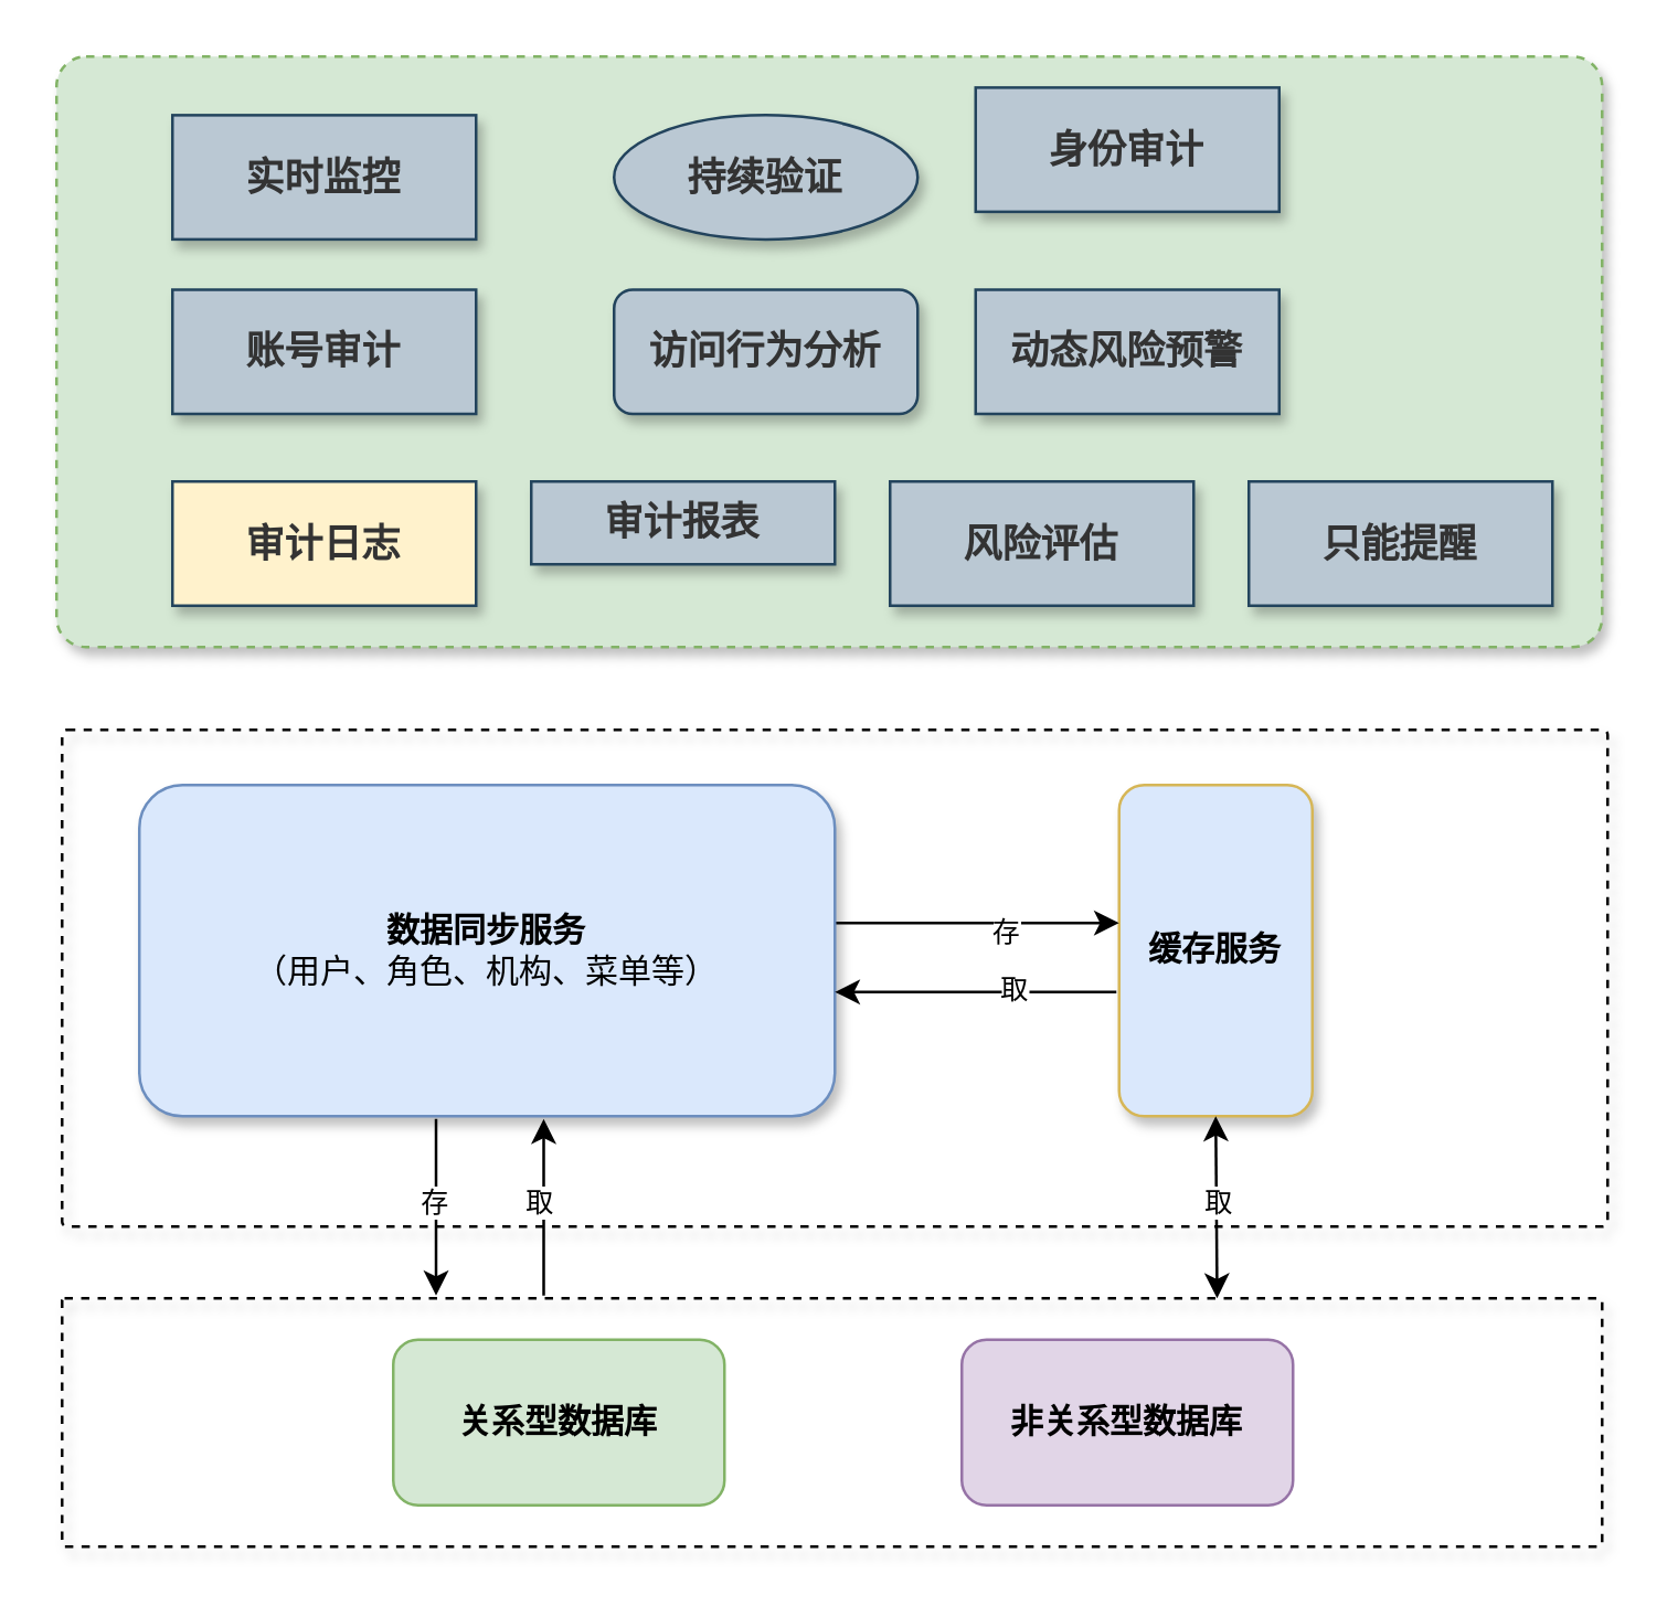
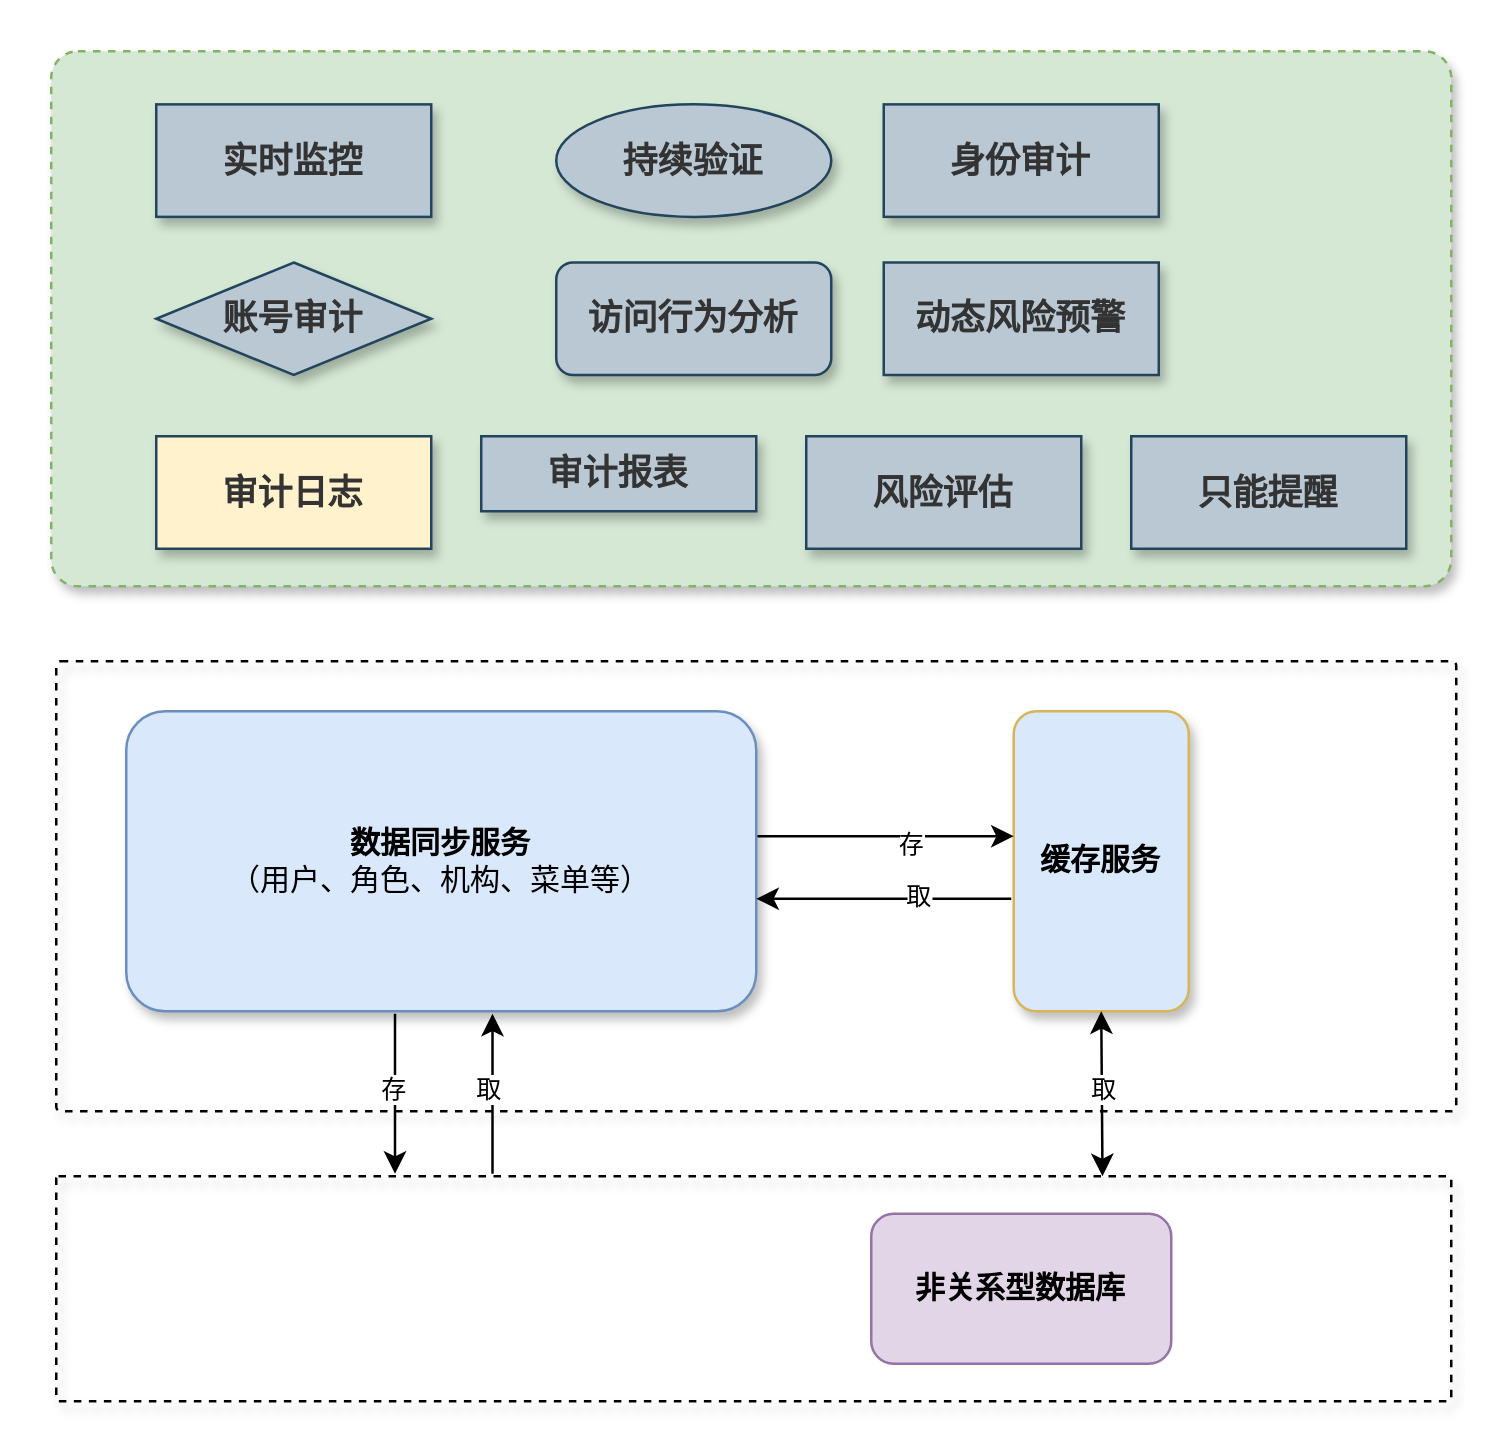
- <mxCell id="22" value="&lt;b style=&quot;color: rgb(51, 51, 51); font-size: 14px;&quot;&gt;身份审计&lt;/b&gt;" style="rounded=0;whiteSpace=wrap;html=1;shadow=1;fontSize=11;strokeColor=#23445d;strokeWidth=1;fillColor=#bac8d3;" parent="1" vertex="1"><mxGeometry x="353" y="31.25" width="110" height="45" as="geometry" /></mxCell>
+ <mxCell id="22" value="&lt;b style=&quot;color: rgb(51, 51, 51); font-size: 14px;&quot;&gt;身份审计&lt;/b&gt;" style="rounded=0;whiteSpace=wrap;html=1;shadow=1;fontSize=11;strokeColor=#23445d;strokeWidth=1;fillColor=#bac8d3;" parent="1" vertex="1"><mxGeometry x="353" y="41.25" width="110" height="45" as="geometry" /></mxCell>
- <mxCell id="5" value="&lt;b style=&quot;color: rgb(51, 51, 51); font-size: 14px;&quot;&gt;账号审计&lt;/b&gt;" style="rounded=0;whiteSpace=wrap;html=1;shadow=1;fontSize=11;strokeColor=#23445d;strokeWidth=1;fillColor=#bac8d3;" parent="1" vertex="1"><mxGeometry x="62" y="104.5" width="110" height="45" as="geometry" /></mxCell>
+ <mxCell id="5" value="&lt;b style=&quot;color: rgb(51, 51, 51); font-size: 14px;&quot;&gt;账号审计&lt;/b&gt;" style="rhombus;whiteSpace=wrap;html=1;shadow=1;fontSize=11;strokeColor=#23445d;strokeWidth=1;fillColor=#bac8d3;" parent="1" vertex="1"><mxGeometry x="62" y="104.5" width="110" height="45" as="geometry" /></mxCell>
- <mxCell id="7" value="&lt;b&gt;关系型数据库&lt;/b&gt;" style="rounded=1;whiteSpace=wrap;html=1;fillColor=#d5e8d4;strokeColor=#82b366;" parent="1" vertex="1"><mxGeometry x="142" y="485" width="120" height="60" as="geometry" /></mxCell>
